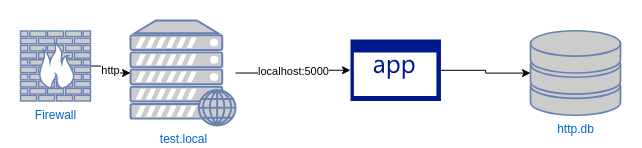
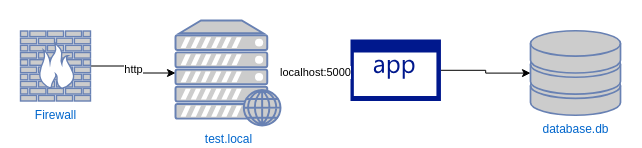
- <mxCell id="3" value="test.local" style="fontColor=#0066CC;verticalAlign=top;verticalLabelPosition=bottom;labelPosition=center;align=center;html=1;outlineConnect=0;fillColor=#CCCCCC;strokeColor=#6881B3;gradientColor=none;gradientDirection=north;strokeWidth=2;shape=mxgraph.networks.web_server;" vertex="1" parent="1"><mxGeometry x="130" y="20" width="105" height="105" as="geometry" /></mxCell>
+ <mxCell id="3" value="test.local" style="fontColor=#0066CC;verticalAlign=top;verticalLabelPosition=bottom;labelPosition=center;align=center;html=1;outlineConnect=0;fillColor=#CCCCCC;strokeColor=#6881B3;gradientColor=none;gradientDirection=north;strokeWidth=2;shape=mxgraph.networks.web_server;" vertex="1" parent="1"><mxGeometry x="175" y="20" width="105" height="105" as="geometry" /></mxCell>
- <mxCell id="2" value="http.db" style="fontColor=#0066CC;verticalAlign=top;verticalLabelPosition=bottom;labelPosition=center;align=center;html=1;outlineConnect=0;fillColor=#CCCCCC;strokeColor=#6881B3;gradientColor=none;gradientDirection=north;strokeWidth=2;shape=mxgraph.networks.storage;" vertex="1" parent="1"><mxGeometry x="530" y="30.25" width="90" height="84.5" as="geometry" /></mxCell>
+ <mxCell id="2" value="database.db" style="fontColor=#0066CC;verticalAlign=top;verticalLabelPosition=bottom;labelPosition=center;align=center;html=1;outlineConnect=0;fillColor=#CCCCCC;strokeColor=#6881B3;gradientColor=none;gradientDirection=north;strokeWidth=2;shape=mxgraph.networks.storage;" vertex="1" parent="1"><mxGeometry x="530" y="30.25" width="90" height="84.5" as="geometry" /></mxCell>
